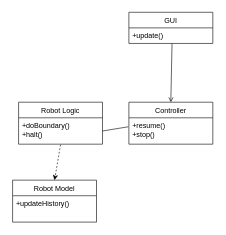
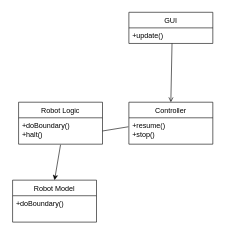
- <mxCell id="12" value="" style="endArrow=classic;html=1;exitX=0.5;exitY=1.023;exitDx=0;exitDy=0;exitPerimeter=0;entryX=0.5;entryY=0;entryDx=0;entryDy=0;dashed=1;" edge="1" parent="1" source="8" target="10"><mxGeometry width="50" height="50" relative="1" as="geometry"><mxPoint x="70" y="310" as="sourcePoint" /><mxPoint x="120" y="260" as="targetPoint" /></mxGeometry></mxCell>
+ <mxCell id="12" value="" style="endArrow=classic;html=1;exitX=0.5;exitY=1.023;exitDx=0;exitDy=0;exitPerimeter=0;entryX=0.5;entryY=0;entryDx=0;entryDy=0;" edge="1" parent="1" source="8" target="10"><mxGeometry width="50" height="50" relative="1" as="geometry"><mxPoint x="70" y="310" as="sourcePoint" /><mxPoint x="120" y="260" as="targetPoint" /></mxGeometry></mxCell>
- <mxCell id="11" value="+updateHistory()" style="text;strokeColor=none;fillColor=none;align=left;verticalAlign=top;spacingLeft=4;spacingRight=4;overflow=hidden;rotatable=0;points=[[0,0.5],[1,0.5]];portConstraint=eastwest;" vertex="1" parent="10"><mxGeometry y="26" width="140" height="44" as="geometry" /></mxCell>
+ <mxCell id="11" value="+doBoundary()" style="text;strokeColor=none;fillColor=none;align=left;verticalAlign=top;spacingLeft=4;spacingRight=4;overflow=hidden;rotatable=0;points=[[0,0.5],[1,0.5]];portConstraint=eastwest;" vertex="1" parent="10"><mxGeometry y="26" width="140" height="44" as="geometry" /></mxCell>
